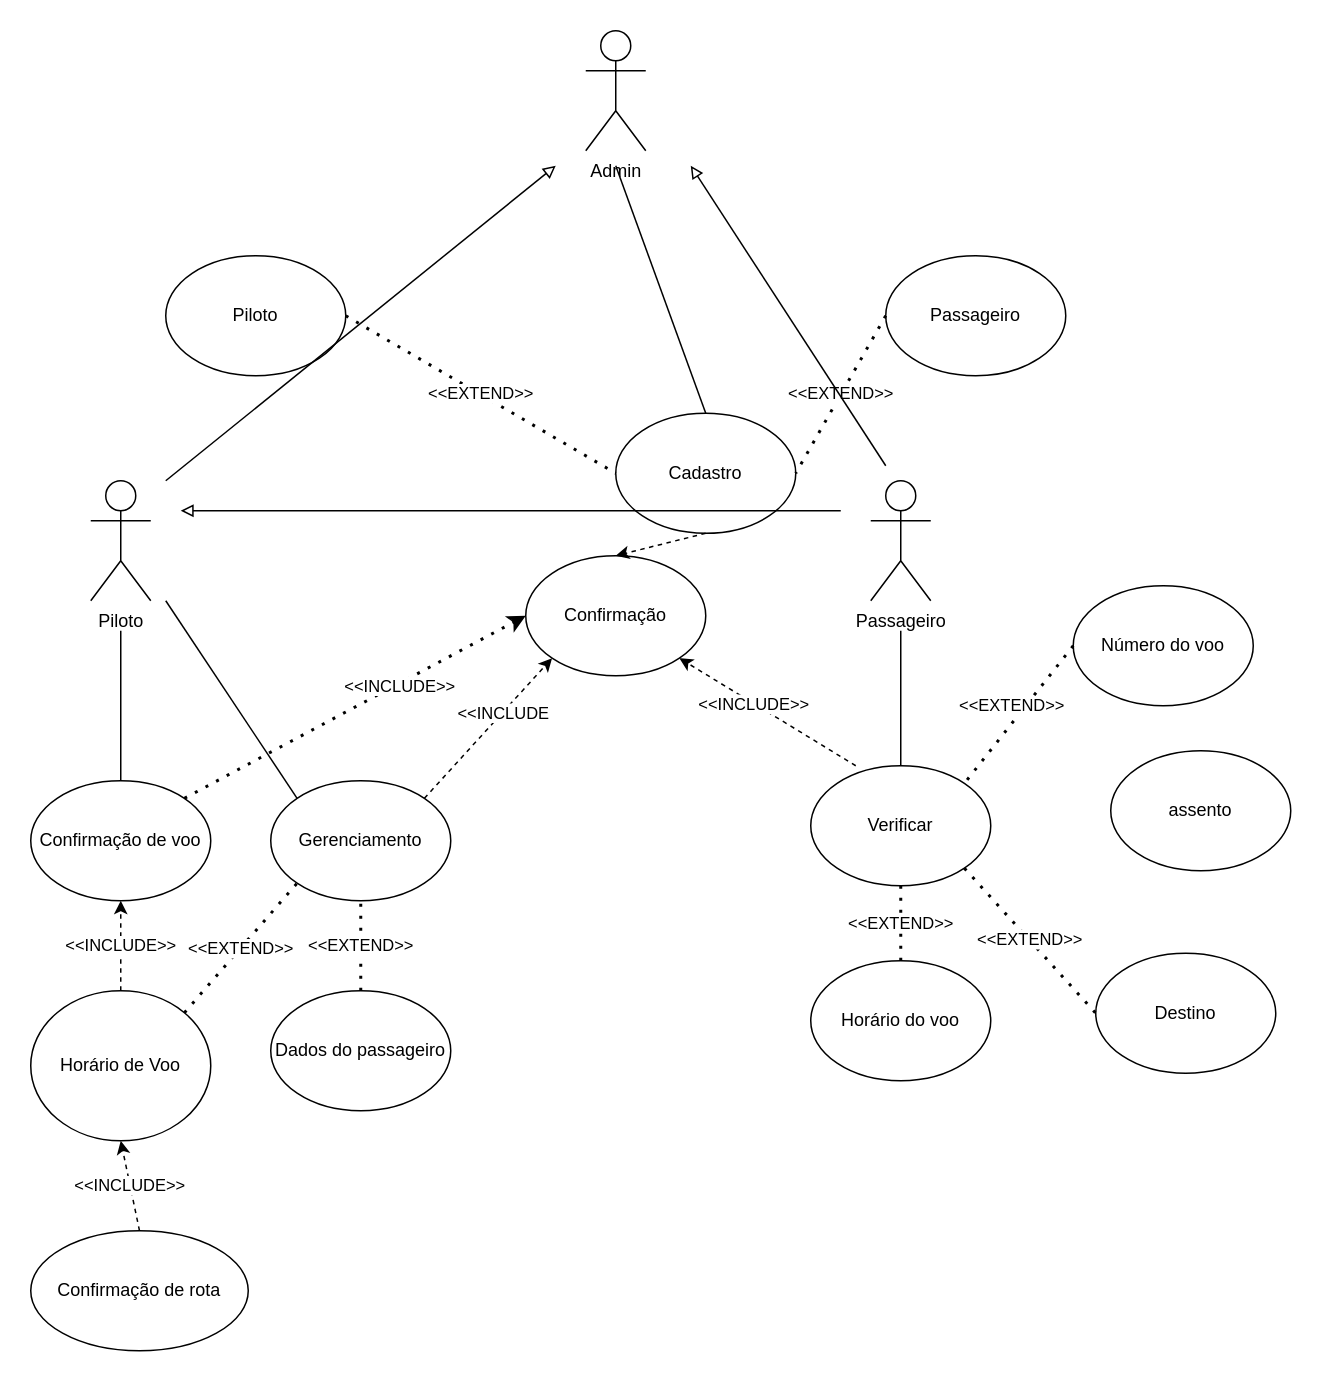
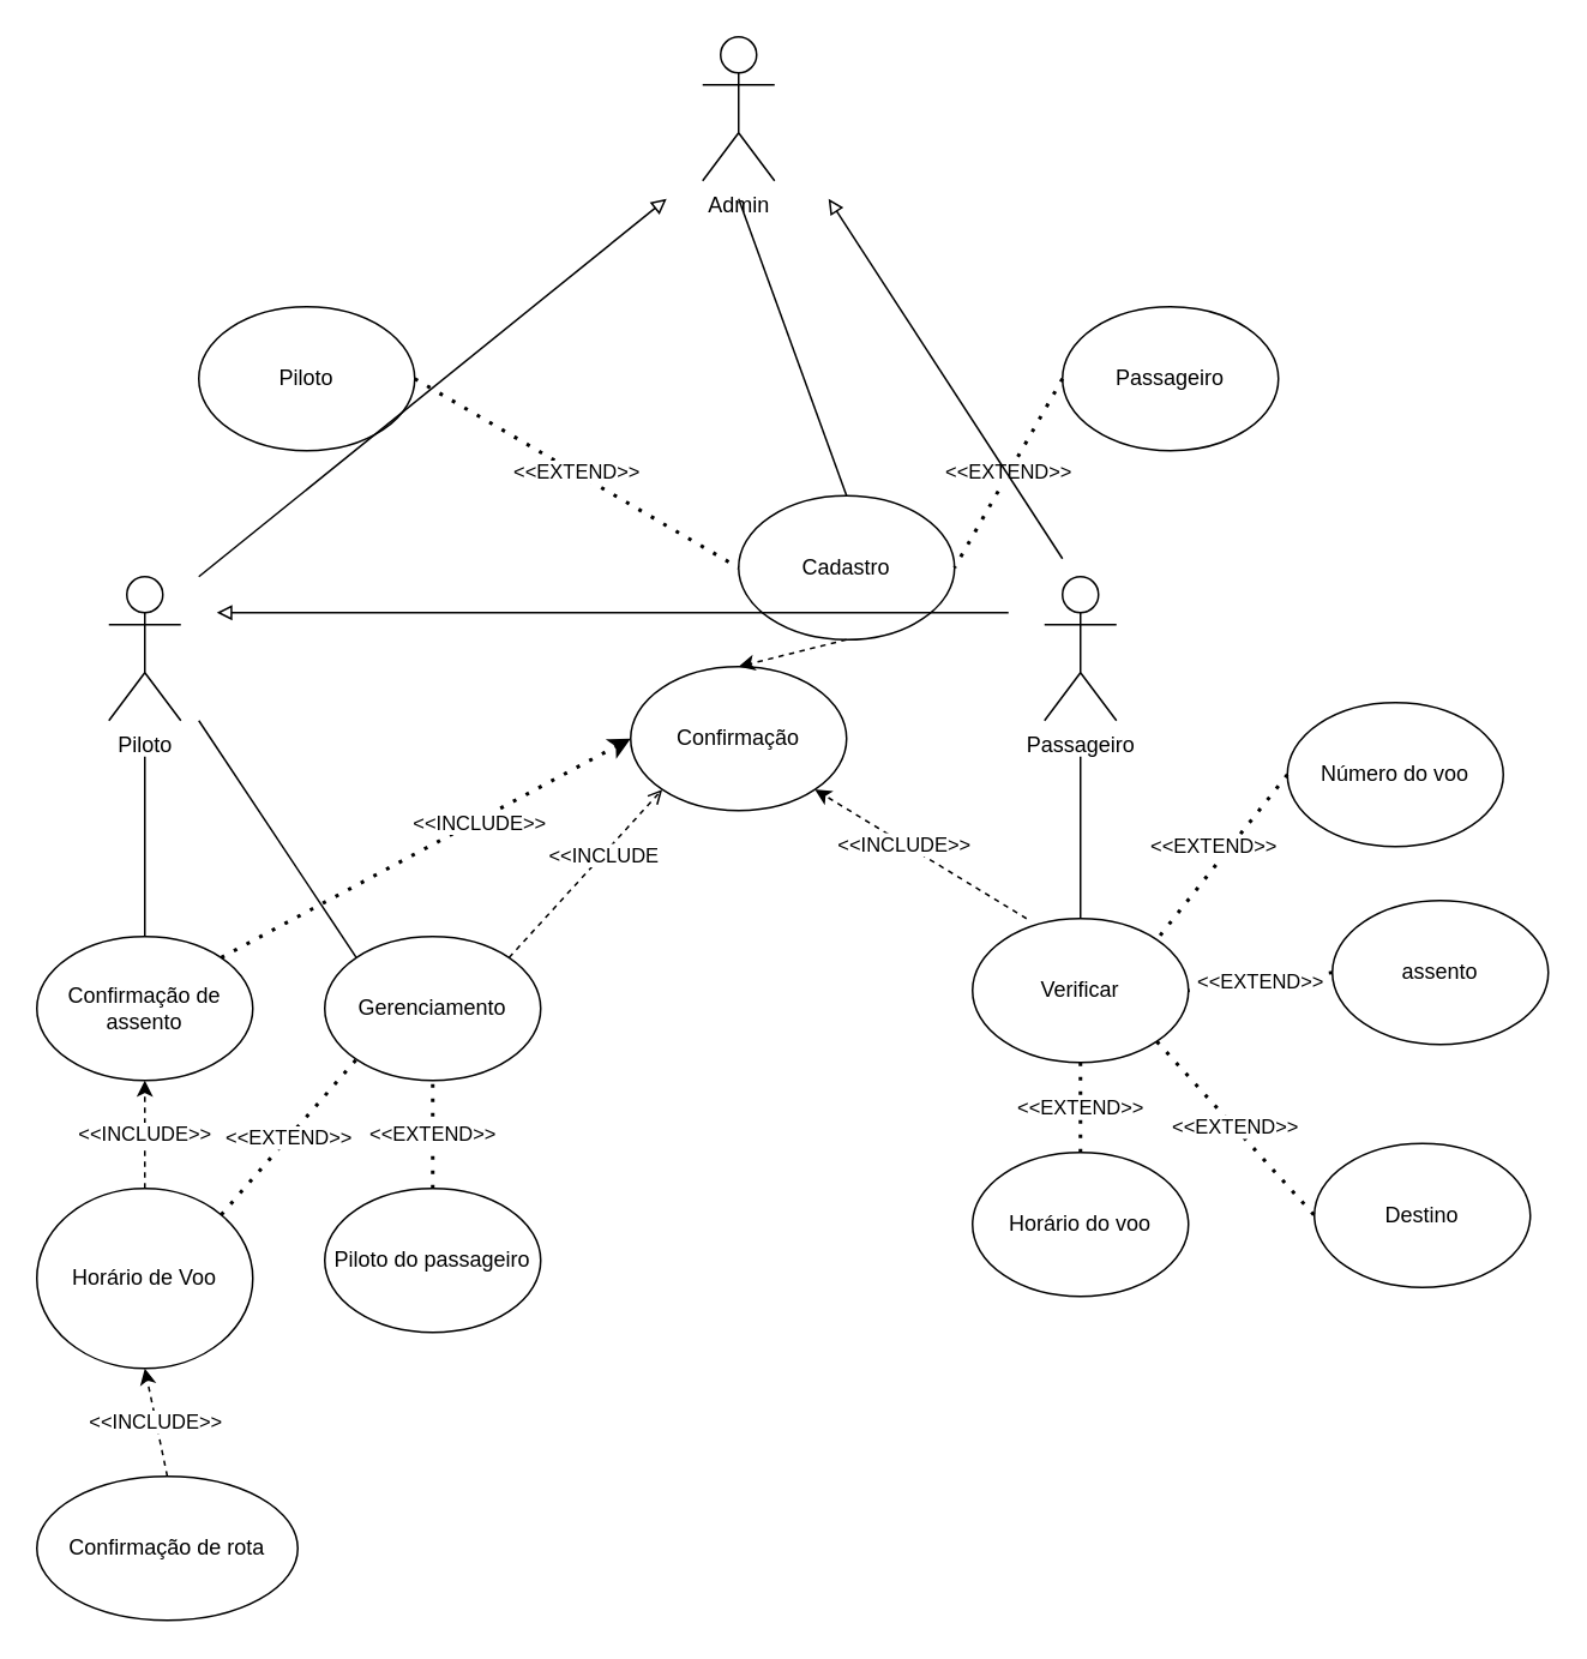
- <mxCell id="36" value="" style="endArrow=classic;html=1;rounded=0;exitX=1;exitY=0;exitDx=0;exitDy=0;entryX=0;entryY=1;entryDx=0;entryDy=0;dashed=1;" parent="1" source="6" target="3" edge="1"><mxGeometry width="50" height="50" relative="1" as="geometry"><mxPoint x="330" y="520" as="sourcePoint" /><mxPoint x="380" y="470" as="targetPoint" /></mxGeometry></mxCell>
+ <mxCell id="36" value="" style="endArrow=open;html=1;rounded=0;exitX=1;exitY=0;exitDx=0;exitDy=0;entryX=0;entryY=1;entryDx=0;entryDy=0;dashed=1;" parent="1" source="6" target="3" edge="1"><mxGeometry width="50" height="50" relative="1" as="geometry"><mxPoint x="330" y="520" as="sourcePoint" /><mxPoint x="380" y="470" as="targetPoint" /></mxGeometry></mxCell>
+ <mxCell id="31" value="&amp;lt;&amp;lt;EXTEND&amp;gt;&amp;gt;" style="endArrow=none;dashed=1;html=1;dashPattern=1 3;strokeWidth=2;rounded=0;entryX=1;entryY=0.5;entryDx=0;entryDy=0;exitX=0;exitY=0.5;exitDx=0;exitDy=0;" parent="1" source="30" target="17" edge="1"><mxGeometry width="50" height="50" relative="1" as="geometry"><mxPoint x="320" y="660" as="sourcePoint" /><mxPoint x="370" y="610" as="targetPoint" /></mxGeometry></mxCell>
- <mxCell id="5" value="Confirmação de voo" style="ellipse;whiteSpace=wrap;html=1;" parent="1" vertex="1"><mxGeometry y="520" width="120" height="80" as="geometry" x="20" /></mxCell>
+ <mxCell id="5" value="Confirmação de assento" style="ellipse;whiteSpace=wrap;html=1;" parent="1" vertex="1"><mxGeometry y="520" width="120" height="80" as="geometry" x="20" /></mxCell>
- <mxCell id="7" value="Dados do passageiro" style="ellipse;whiteSpace=wrap;html=1;" parent="1" vertex="1"><mxGeometry x="180" y="660" width="120" height="80" as="geometry" /></mxCell>
+ <mxCell id="7" value="Piloto do passageiro" style="ellipse;whiteSpace=wrap;html=1;" parent="1" vertex="1"><mxGeometry x="180" y="660" width="120" height="80" as="geometry" /></mxCell>
